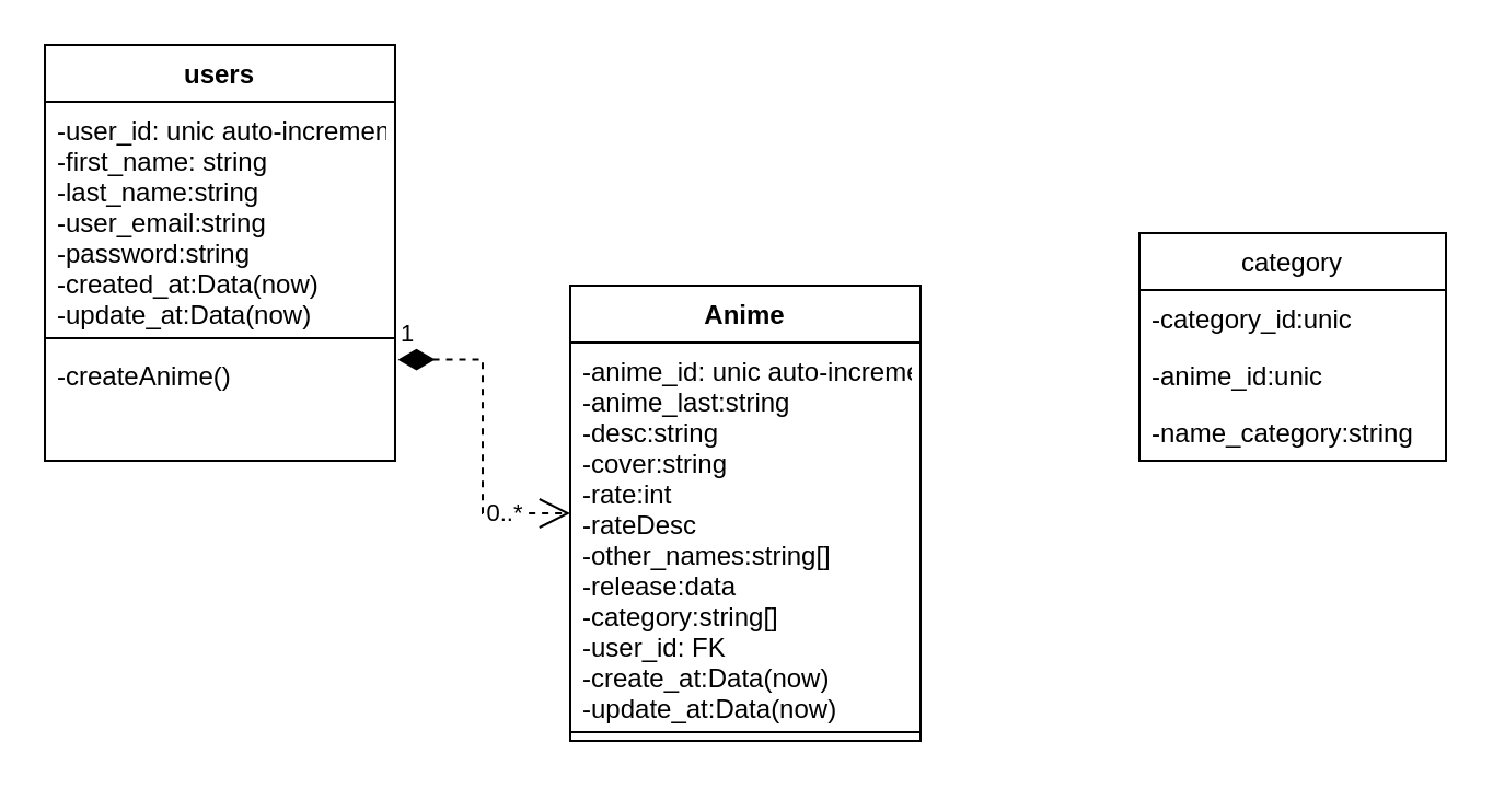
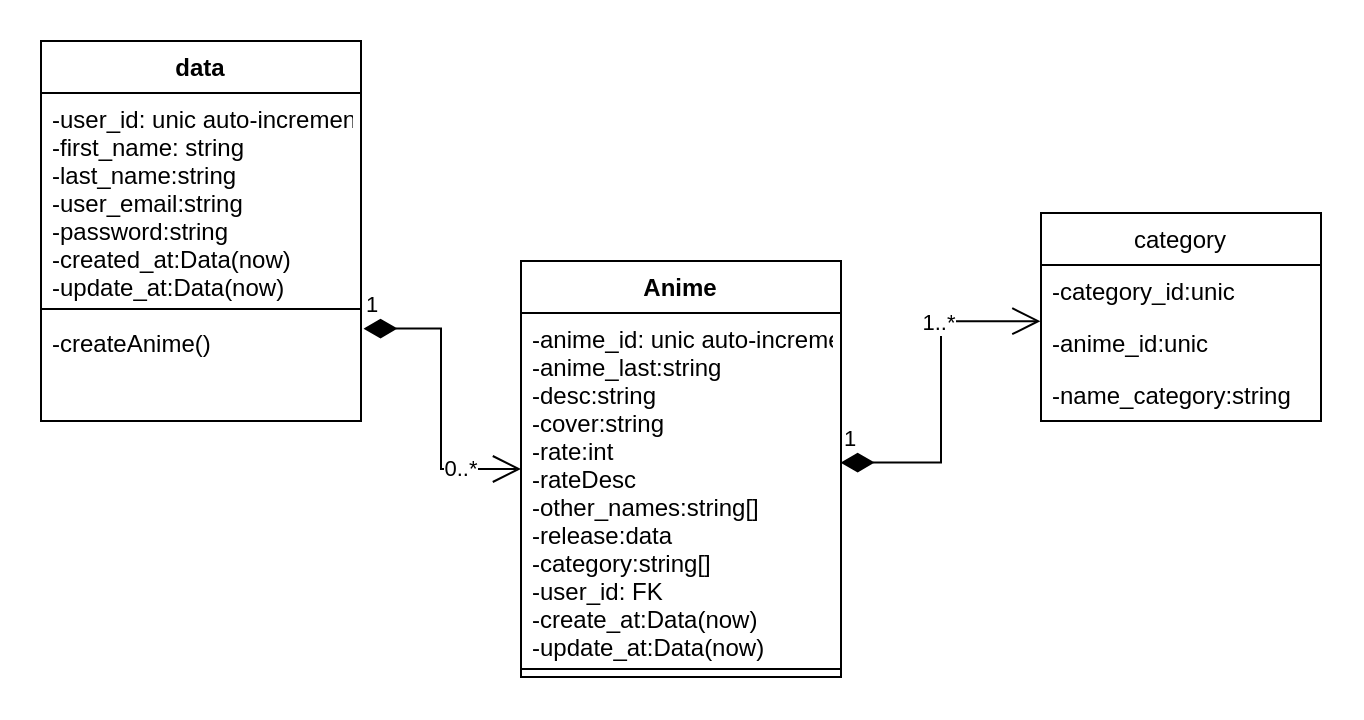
- <mxCell id="2" value="users" style="swimlane;fontStyle=1;align=center;verticalAlign=top;childLayout=stackLayout;horizontal=1;startSize=26;horizontalStack=0;resizeParent=1;resizeParentMax=0;resizeLast=0;collapsible=1;marginBottom=0;" vertex="1" parent="1"><mxGeometry x="20" y="20" width="160" height="190" as="geometry" /></mxCell>
+ <mxCell id="2" value="data" style="swimlane;fontStyle=1;align=center;verticalAlign=top;childLayout=stackLayout;horizontal=1;startSize=26;horizontalStack=0;resizeParent=1;resizeParentMax=0;resizeLast=0;collapsible=1;marginBottom=0;" vertex="1" parent="1"><mxGeometry x="20" y="20" width="160" height="190" as="geometry" /></mxCell>
- <mxCell id="6" value="1" style="endArrow=open;html=1;endSize=12;startArrow=diamondThin;startSize=14;startFill=1;edgeStyle=orthogonalEdgeStyle;align=left;verticalAlign=bottom;rounded=0;exitX=1.008;exitY=0.112;exitDx=0;exitDy=0;exitPerimeter=0;dashed=1;" edge="1" parent="1" source="5" target="8"><mxGeometry x="-1" y="3" relative="1" as="geometry"><mxPoint x="220" y="90" as="sourcePoint" /><mxPoint x="280" y="110" as="targetPoint" /></mxGeometry></mxCell>
+ <mxCell id="6" value="1" style="endArrow=open;html=1;endSize=12;startArrow=diamondThin;startSize=14;startFill=1;edgeStyle=orthogonalEdgeStyle;align=left;verticalAlign=bottom;rounded=0;exitX=1.008;exitY=0.112;exitDx=0;exitDy=0;exitPerimeter=0;" edge="1" parent="1" source="5" target="8"><mxGeometry x="-1" y="3" relative="1" as="geometry"><mxPoint x="220" y="90" as="sourcePoint" /><mxPoint x="280" y="110" as="targetPoint" /></mxGeometry></mxCell>
+ <mxCell id="11" value="1" style="endArrow=open;html=1;endSize=12;startArrow=diamondThin;startSize=14;startFill=1;edgeStyle=orthogonalEdgeStyle;align=left;verticalAlign=bottom;rounded=0;exitX=0.999;exitY=0.43;exitDx=0;exitDy=0;exitPerimeter=0;entryX=-0.002;entryY=0.08;entryDx=0;entryDy=0;entryPerimeter=0;" edge="1" parent="1" source="9" target="15"><mxGeometry x="-1" y="3" relative="1" as="geometry"><mxPoint x="430" y="290" as="sourcePoint" /><mxPoint x="460" y="229" as="targetPoint" /></mxGeometry></mxCell>
+ <mxCell id="12" value="1..*" style="edgeLabel;html=1;align=center;verticalAlign=middle;resizable=0;points=[];" vertex="1" connectable="0" parent="11"><mxGeometry x="0.411" y="1" relative="1" as="geometry"><mxPoint x="-1" as="offset" /></mxGeometry></mxCell>
